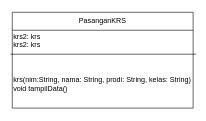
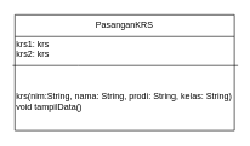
- <mxCell id="3" value="krs2: krs&lt;br&gt;&lt;div&gt;krs2: krs&lt;/div&gt;&lt;div&gt;&lt;br&gt;&lt;/div&gt;" style="text;html=1;align=left;verticalAlign=middle;whiteSpace=wrap;rounded=0;" vertex="1" parent="2"><mxGeometry y="30" width="302" height="50" as="geometry" /></mxCell>
+ <mxCell id="3" value="krs1: krs&lt;br&gt;&lt;div&gt;krs2: krs&lt;/div&gt;&lt;div&gt;&lt;br&gt;&lt;/div&gt;" style="text;html=1;align=left;verticalAlign=middle;whiteSpace=wrap;rounded=0;" vertex="1" parent="2"><mxGeometry y="30" width="302" height="50" as="geometry" /></mxCell>
